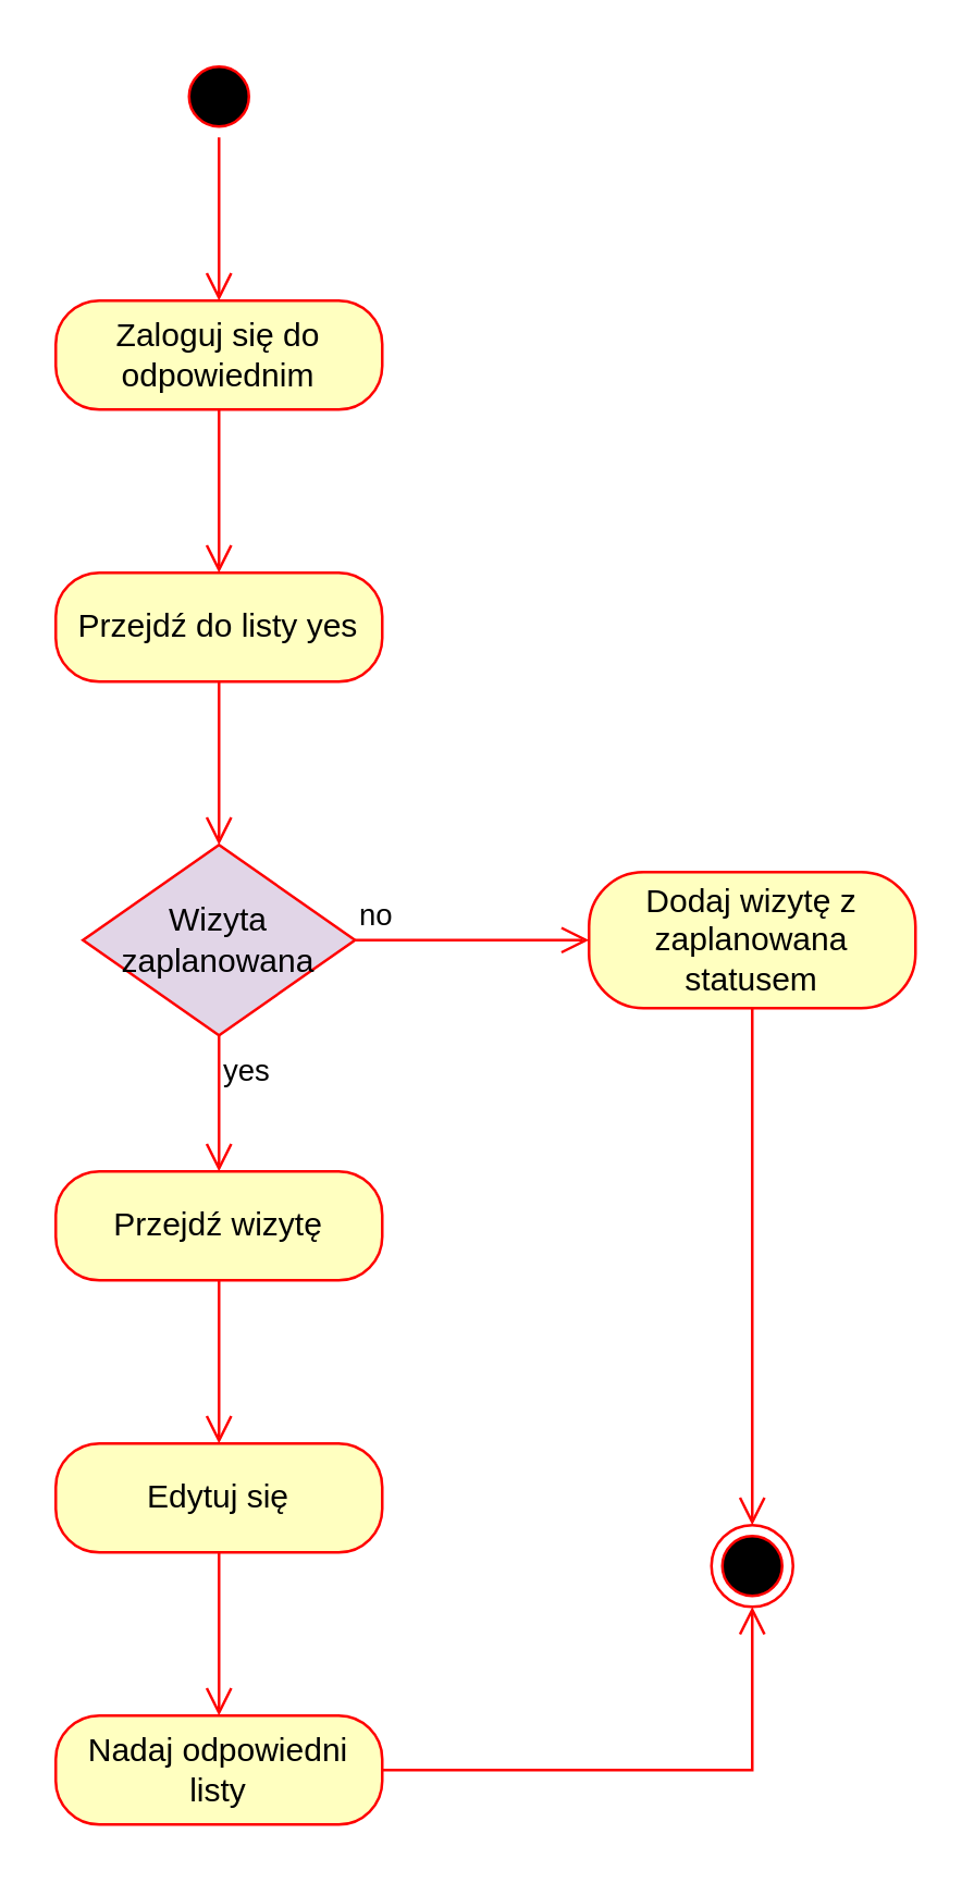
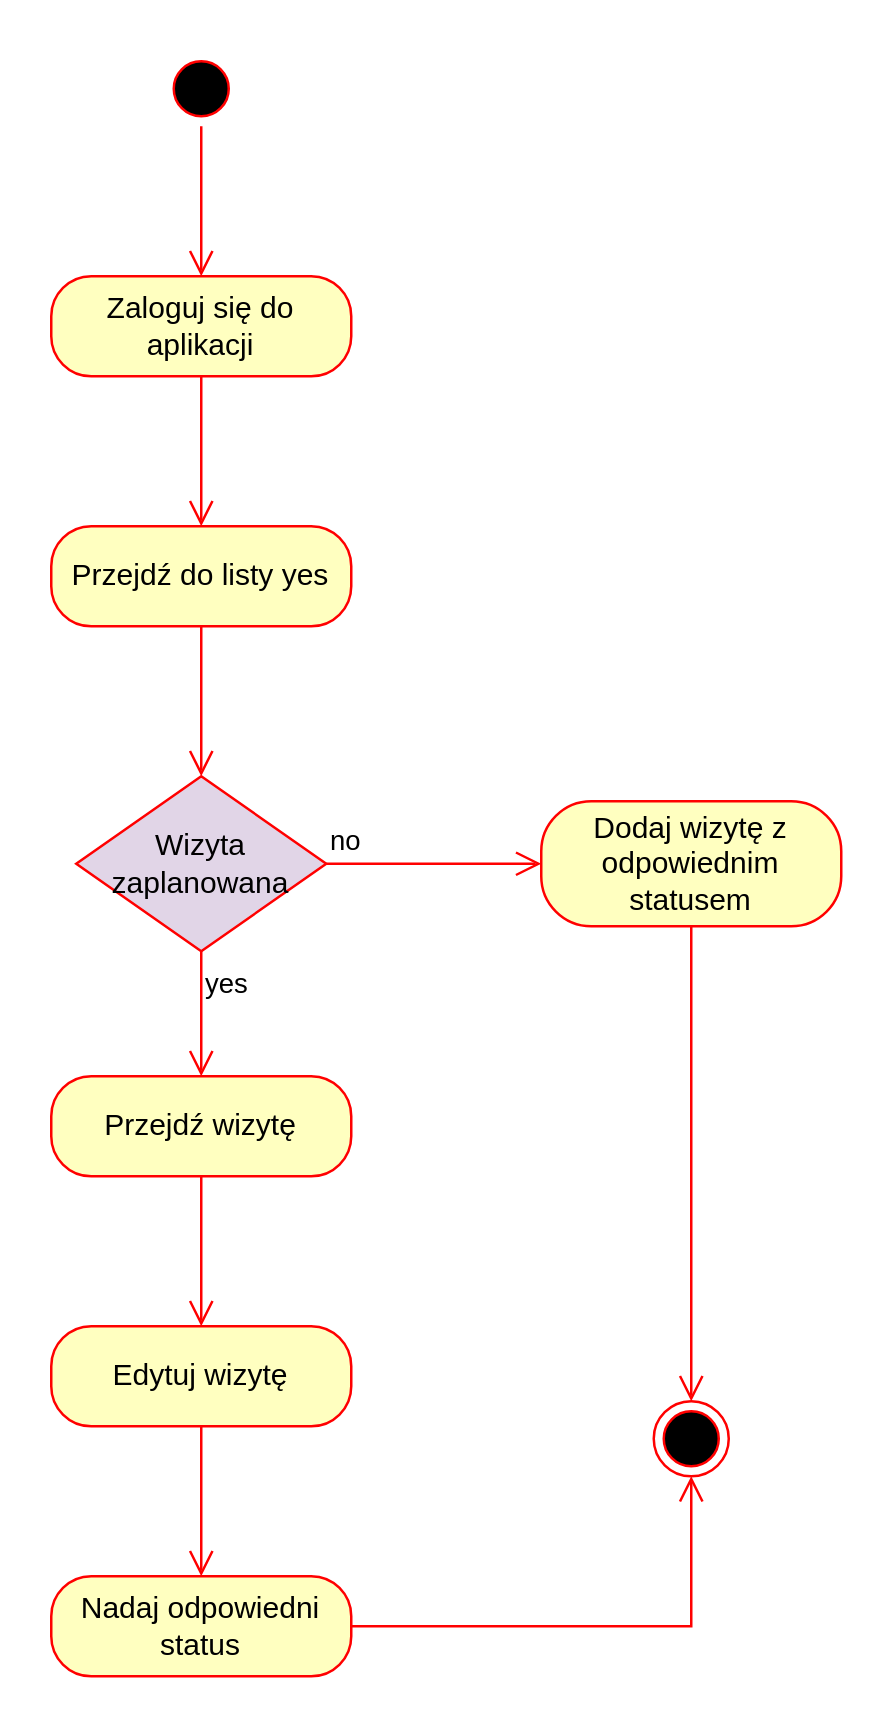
- <mxCell id="4" value="Zaloguj się do odpowiednim" style="rounded=1;whiteSpace=wrap;html=1;arcSize=40;fontColor=#000000;fillColor=#ffffc0;strokeColor=#ff0000;" vertex="1" parent="1"><mxGeometry x="20" y="110" width="120" height="40" as="geometry" /></mxCell>
+ <mxCell id="4" value="Zaloguj się do aplikacji" style="rounded=1;whiteSpace=wrap;html=1;arcSize=40;fontColor=#000000;fillColor=#ffffc0;strokeColor=#ff0000;" vertex="1" parent="1"><mxGeometry x="20" y="110" width="120" height="40" as="geometry" /></mxCell>
- <mxCell id="15" value="Dodaj wizytę z zaplanowana statusem" style="rounded=1;whiteSpace=wrap;html=1;arcSize=40;fontColor=#000000;fillColor=#ffffc0;strokeColor=#ff0000;" vertex="1" parent="1"><mxGeometry x="216" y="320" width="120" height="50" as="geometry" /></mxCell>
+ <mxCell id="15" value="Dodaj wizytę z odpowiednim statusem" style="rounded=1;whiteSpace=wrap;html=1;arcSize=40;fontColor=#000000;fillColor=#ffffc0;strokeColor=#ff0000;" vertex="1" parent="1"><mxGeometry x="216" y="320" width="120" height="50" as="geometry" /></mxCell>
- <mxCell id="13" value="Edytuj się" style="rounded=1;whiteSpace=wrap;html=1;arcSize=40;fontColor=#000000;fillColor=#ffffc0;strokeColor=#ff0000;" vertex="1" parent="1"><mxGeometry x="20" y="530" width="120" height="40" as="geometry" /></mxCell>
+ <mxCell id="13" value="Edytuj wizytę" style="rounded=1;whiteSpace=wrap;html=1;arcSize=40;fontColor=#000000;fillColor=#ffffc0;strokeColor=#ff0000;" vertex="1" parent="1"><mxGeometry x="20" y="530" width="120" height="40" as="geometry" /></mxCell>
- <mxCell id="17" value="Nadaj odpowiedni listy" style="rounded=1;whiteSpace=wrap;html=1;arcSize=40;fontColor=#000000;fillColor=#ffffc0;strokeColor=#ff0000;" vertex="1" parent="1"><mxGeometry x="20" y="630" width="120" height="40" as="geometry" /></mxCell>
+ <mxCell id="17" value="Nadaj odpowiedni status" style="rounded=1;whiteSpace=wrap;html=1;arcSize=40;fontColor=#000000;fillColor=#ffffc0;strokeColor=#ff0000;" vertex="1" parent="1"><mxGeometry x="20" y="630" width="120" height="40" as="geometry" /></mxCell>
